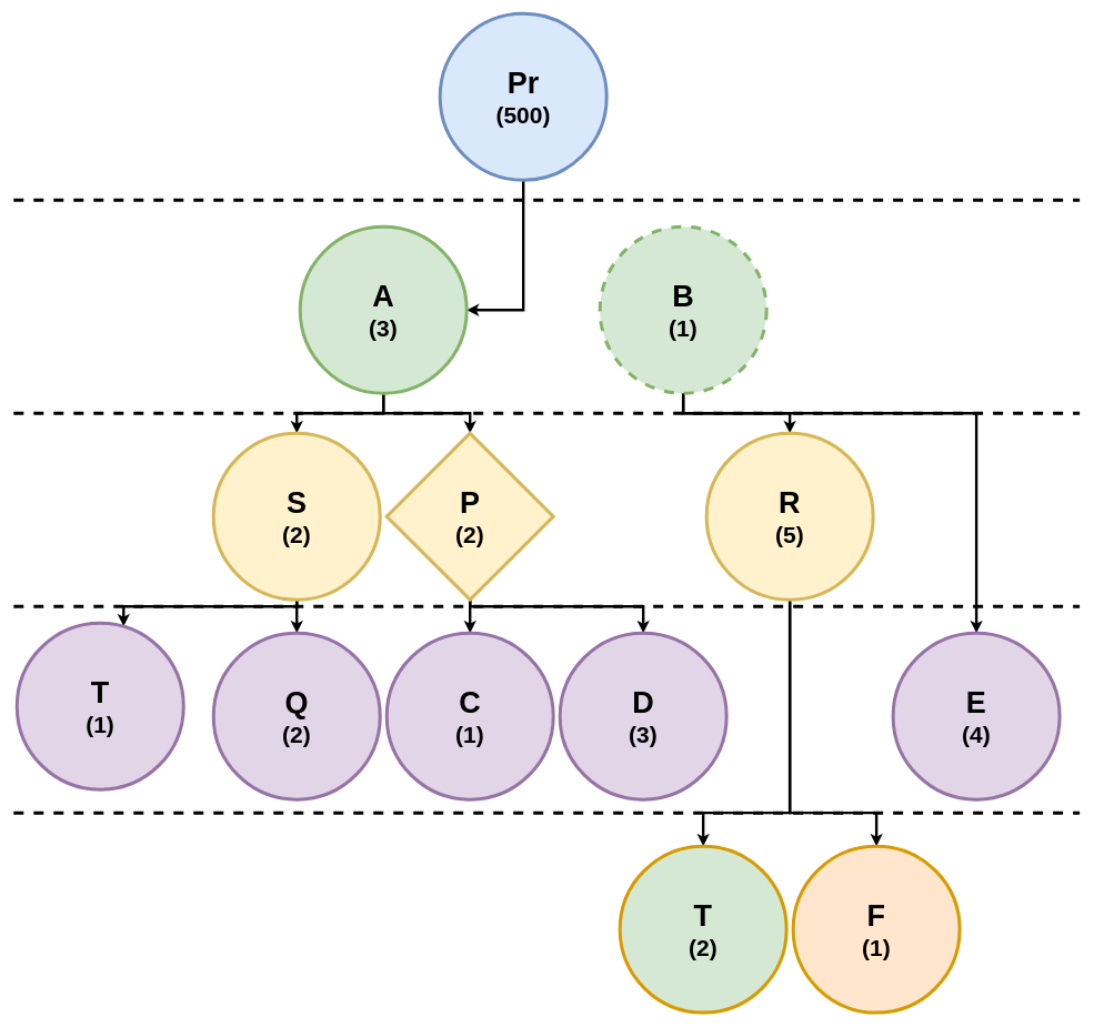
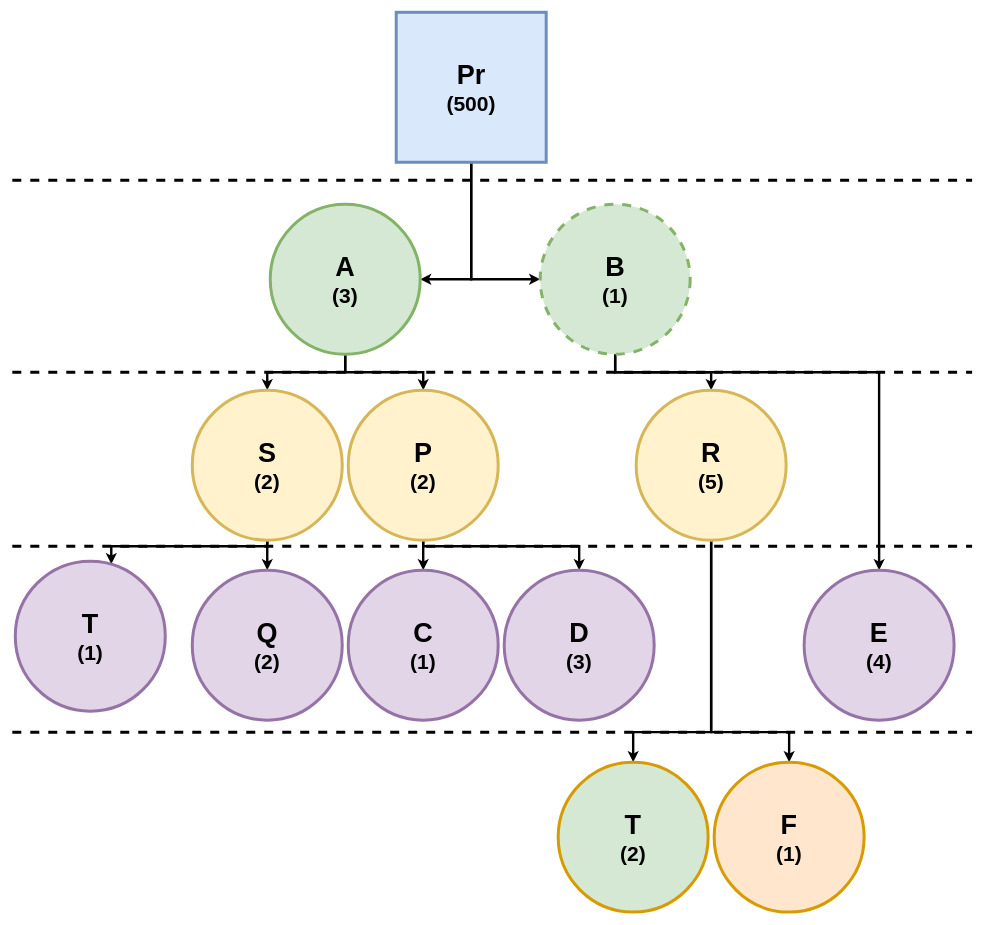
- <mxCell id="4" value="&lt;font style=&quot;font-size: 45px;&quot;&gt;Pr&lt;/font&gt;&lt;div style=&quot;font-size: 35px;&quot;&gt;&lt;font style=&quot;font-size: 35px;&quot;&gt;(500)&lt;/font&gt;&lt;/div&gt;" style="ellipse;whiteSpace=wrap;html=1;aspect=fixed;fillColor=#dae8fc;strokeColor=#6c8ebf;strokeWidth=5;fontStyle=1" vertex="1" parent="1"><mxGeometry x="660" y="20" width="250" height="250" as="geometry" /></mxCell>
+ <mxCell id="4" value="&lt;font style=&quot;font-size: 45px;&quot;&gt;Pr&lt;/font&gt;&lt;div style=&quot;font-size: 35px;&quot;&gt;&lt;font style=&quot;font-size: 35px;&quot;&gt;(500)&lt;/font&gt;&lt;/div&gt;" style="whiteSpace=wrap;html=1;aspect=fixed;fillColor=#dae8fc;strokeColor=#6c8ebf;strokeWidth=5;fontStyle=1;rounded=0;" vertex="1" parent="1"><mxGeometry x="660" y="20" width="250" height="250" as="geometry" /></mxCell>
+ <mxCell id="3" style="edgeStyle=orthogonalEdgeStyle;rounded=0;orthogonalLoop=1;jettySize=auto;html=1;entryX=0;entryY=0.5;entryDx=0;entryDy=0;strokeWidth=4;fontStyle=1" edge="1" parent="1" source="4" target="10"><mxGeometry relative="1" as="geometry" /></mxCell>
- <mxCell id="16" value="&lt;font style=&quot;font-size: 45px;&quot;&gt;P&lt;/font&gt;&lt;br&gt;&lt;div style=&quot;font-size: 35px;&quot;&gt;&lt;font style=&quot;font-size: 35px;&quot;&gt;(2&lt;/font&gt;&lt;span style=&quot;background-color: initial;&quot;&gt;)&lt;/span&gt;&lt;/div&gt;" style="rhombus;whiteSpace=wrap;html=1;aspect=fixed;fillColor=#fff2cc;strokeColor=#d6b656;strokeWidth=5;fontStyle=1;" vertex="1" parent="1"><mxGeometry x="580" y="650" width="250" height="250" as="geometry" /></mxCell>
+ <mxCell id="16" value="&lt;font style=&quot;font-size: 45px;&quot;&gt;P&lt;/font&gt;&lt;br&gt;&lt;div style=&quot;font-size: 35px;&quot;&gt;&lt;font style=&quot;font-size: 35px;&quot;&gt;(2&lt;/font&gt;&lt;span style=&quot;background-color: initial;&quot;&gt;)&lt;/span&gt;&lt;/div&gt;" style="ellipse;whiteSpace=wrap;html=1;aspect=fixed;fillColor=#fff2cc;strokeColor=#d6b656;strokeWidth=5;fontStyle=1" vertex="1" parent="1"><mxGeometry x="580" y="650" width="250" height="250" as="geometry" /></mxCell>
